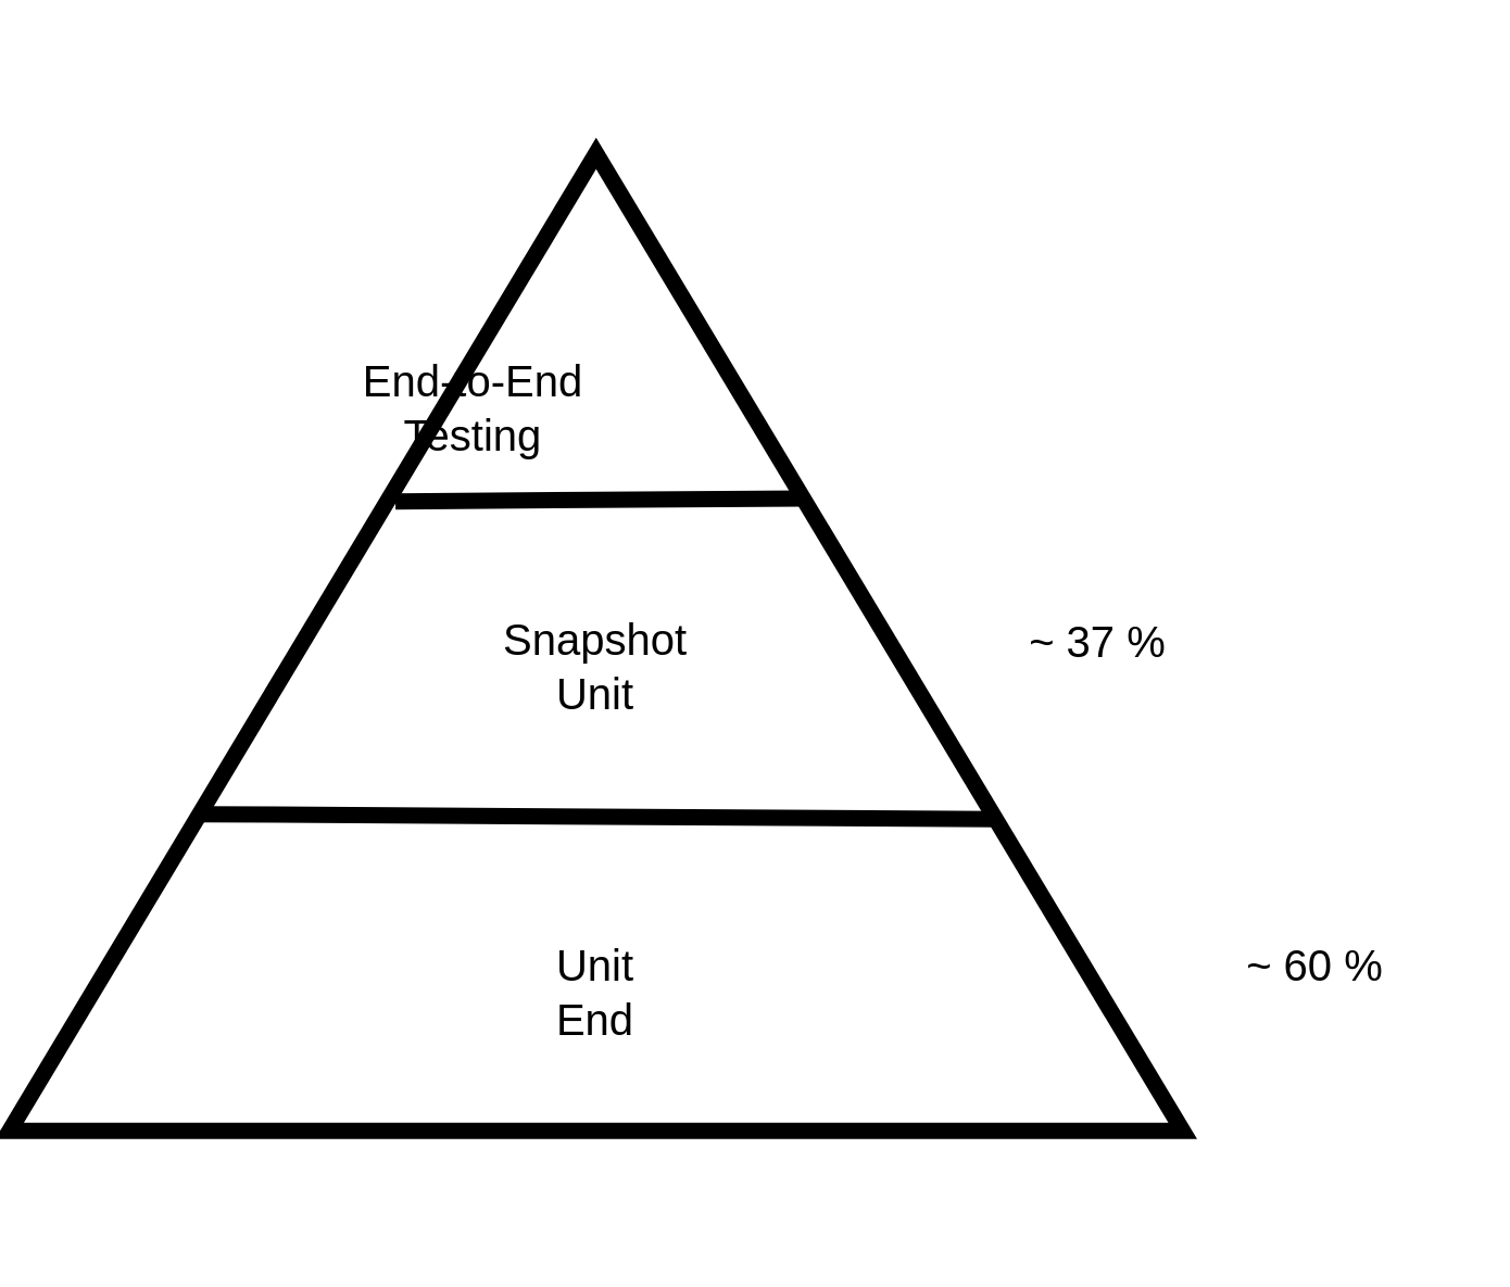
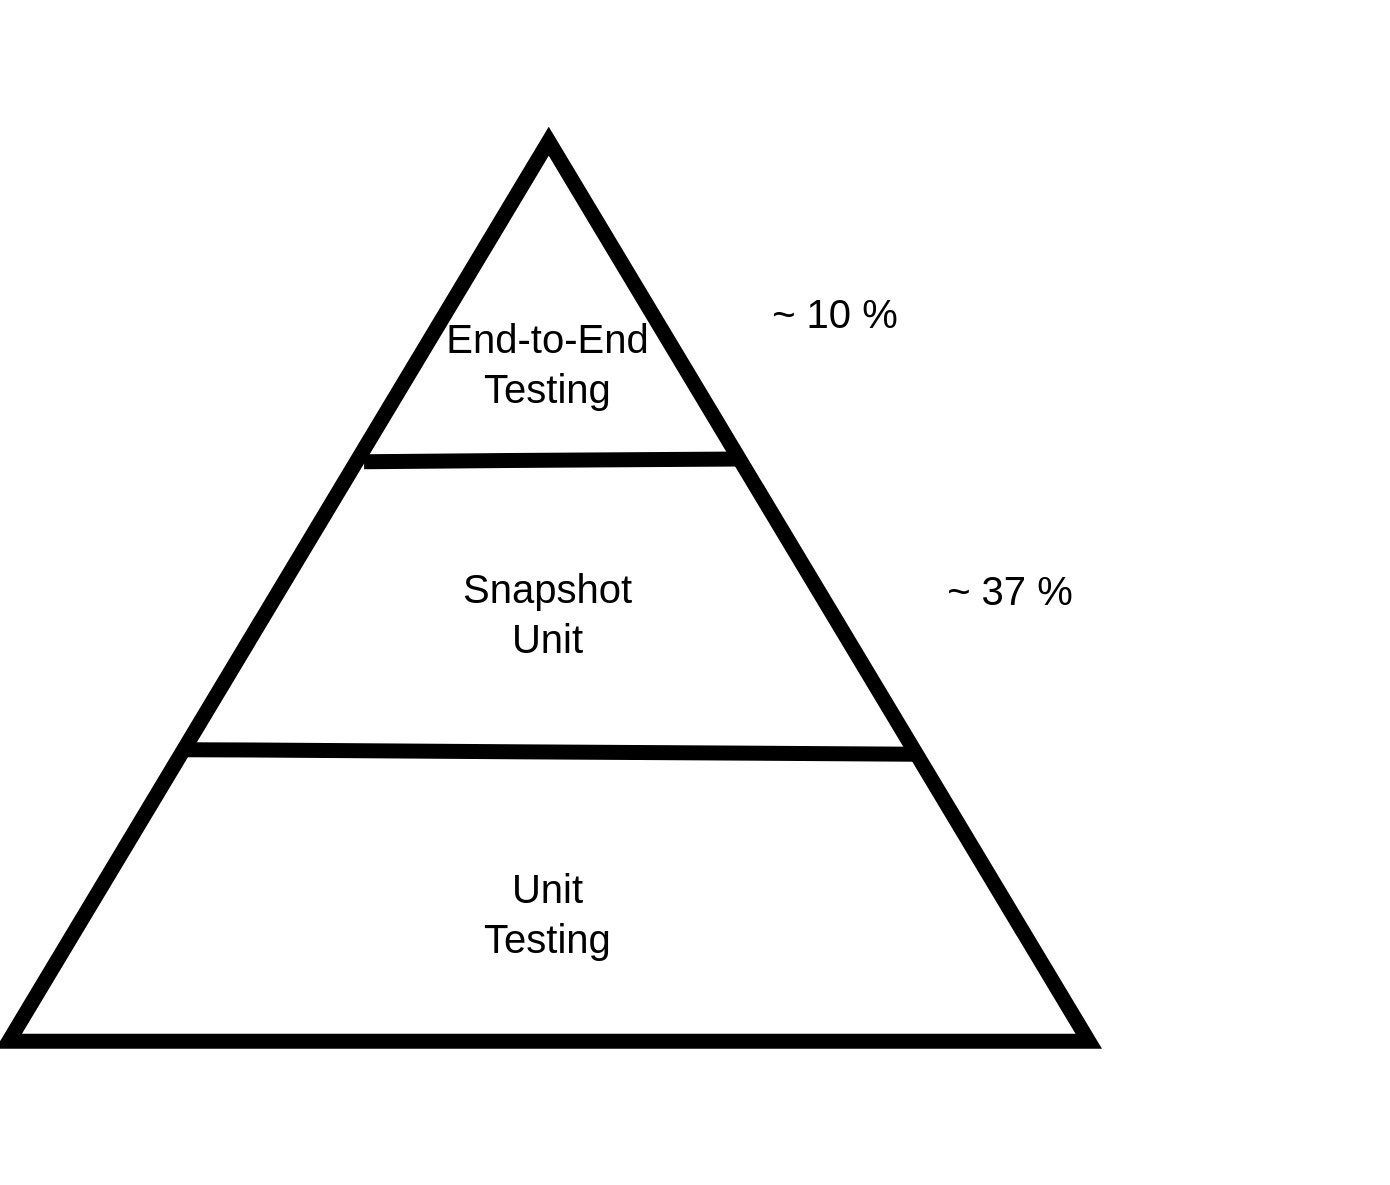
+ <mxCell id="9" value="&lt;font style=&quot;font-size: 16px;&quot;&gt;~ 10 %&lt;br&gt;&lt;/font&gt;" style="text;html=1;strokeColor=none;fillColor=none;align=center;verticalAlign=middle;whiteSpace=wrap;rounded=0;strokeWidth=6;" parent="1" vertex="1"><mxGeometry x="265" y="110" width="100" height="30" as="geometry" /></mxCell>
- <mxCell id="5" value="&lt;font style=&quot;font-size: 16px;&quot;&gt;End-to-End&lt;br&gt;Testing&lt;br&gt;&lt;/font&gt;" style="text;html=1;strokeColor=none;fillColor=none;align=center;verticalAlign=middle;whiteSpace=wrap;rounded=0;strokeWidth=6;" parent="1" vertex="1"><mxGeometry x="105" y="135" width="100" height="30" as="geometry" /></mxCell>
+ <mxCell id="5" value="&lt;font style=&quot;font-size: 16px;&quot;&gt;End-to-End&lt;br&gt;Testing&lt;br&gt;&lt;/font&gt;" style="text;html=1;strokeColor=none;fillColor=none;align=center;verticalAlign=middle;whiteSpace=wrap;rounded=0;strokeWidth=6;" parent="1" vertex="1"><mxGeometry x="150" y="130" width="100" height="30" as="geometry" /></mxCell>
- <mxCell id="10" value="&lt;font style=&quot;font-size: 16px;&quot;&gt;~ 60 %&lt;br&gt;&lt;/font&gt;" style="text;html=1;strokeColor=none;fillColor=none;align=center;verticalAlign=middle;whiteSpace=wrap;rounded=0;strokeWidth=6;" parent="1" vertex="1"><mxGeometry x="415" y="340" width="100" height="30" as="geometry" /></mxCell>
- <mxCell id="7" value="&lt;font style=&quot;font-size: 16px;&quot;&gt;Unit&lt;br&gt;End&lt;br&gt;&lt;/font&gt;" style="text;html=1;strokeColor=none;fillColor=none;align=center;verticalAlign=middle;whiteSpace=wrap;rounded=0;strokeWidth=6;" parent="1" vertex="1"><mxGeometry x="150" y="350" width="100" height="30" as="geometry" /></mxCell>
+ <mxCell id="7" value="&lt;font style=&quot;font-size: 16px;&quot;&gt;Unit&lt;br&gt;Testing&lt;br&gt;&lt;/font&gt;" style="text;html=1;strokeColor=none;fillColor=none;align=center;verticalAlign=middle;whiteSpace=wrap;rounded=0;strokeWidth=6;" parent="1" vertex="1"><mxGeometry x="150" y="350" width="100" height="30" as="geometry" /></mxCell>
